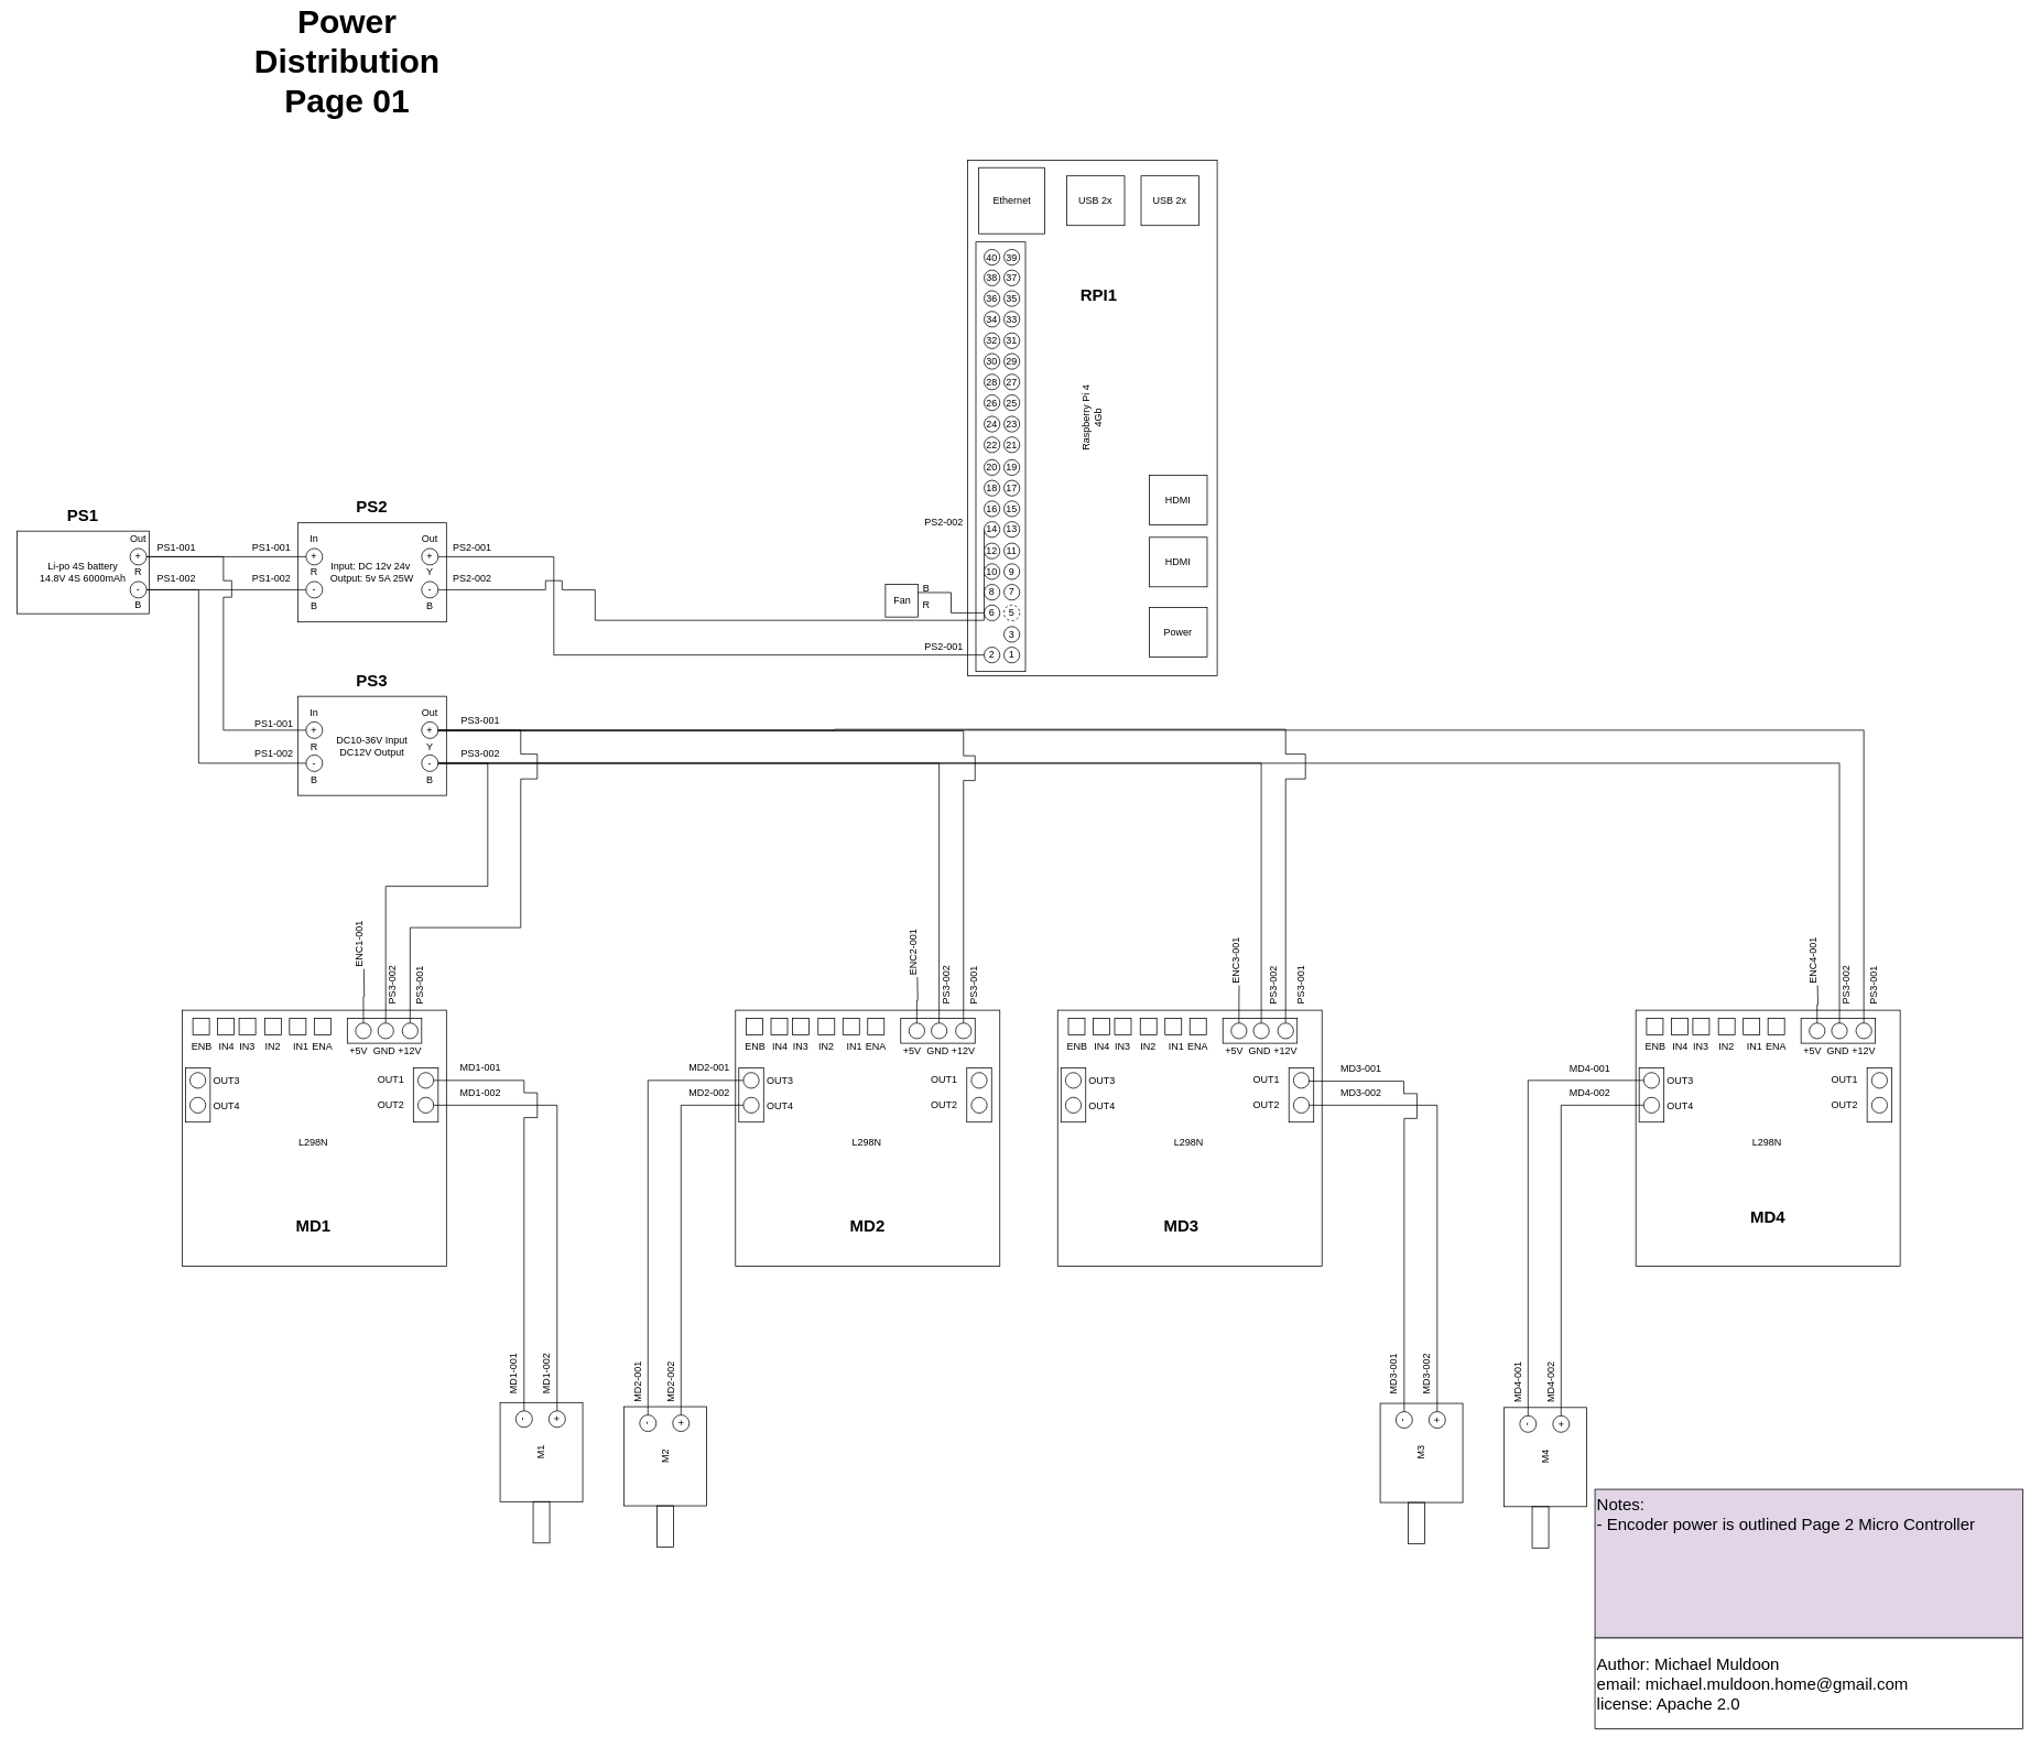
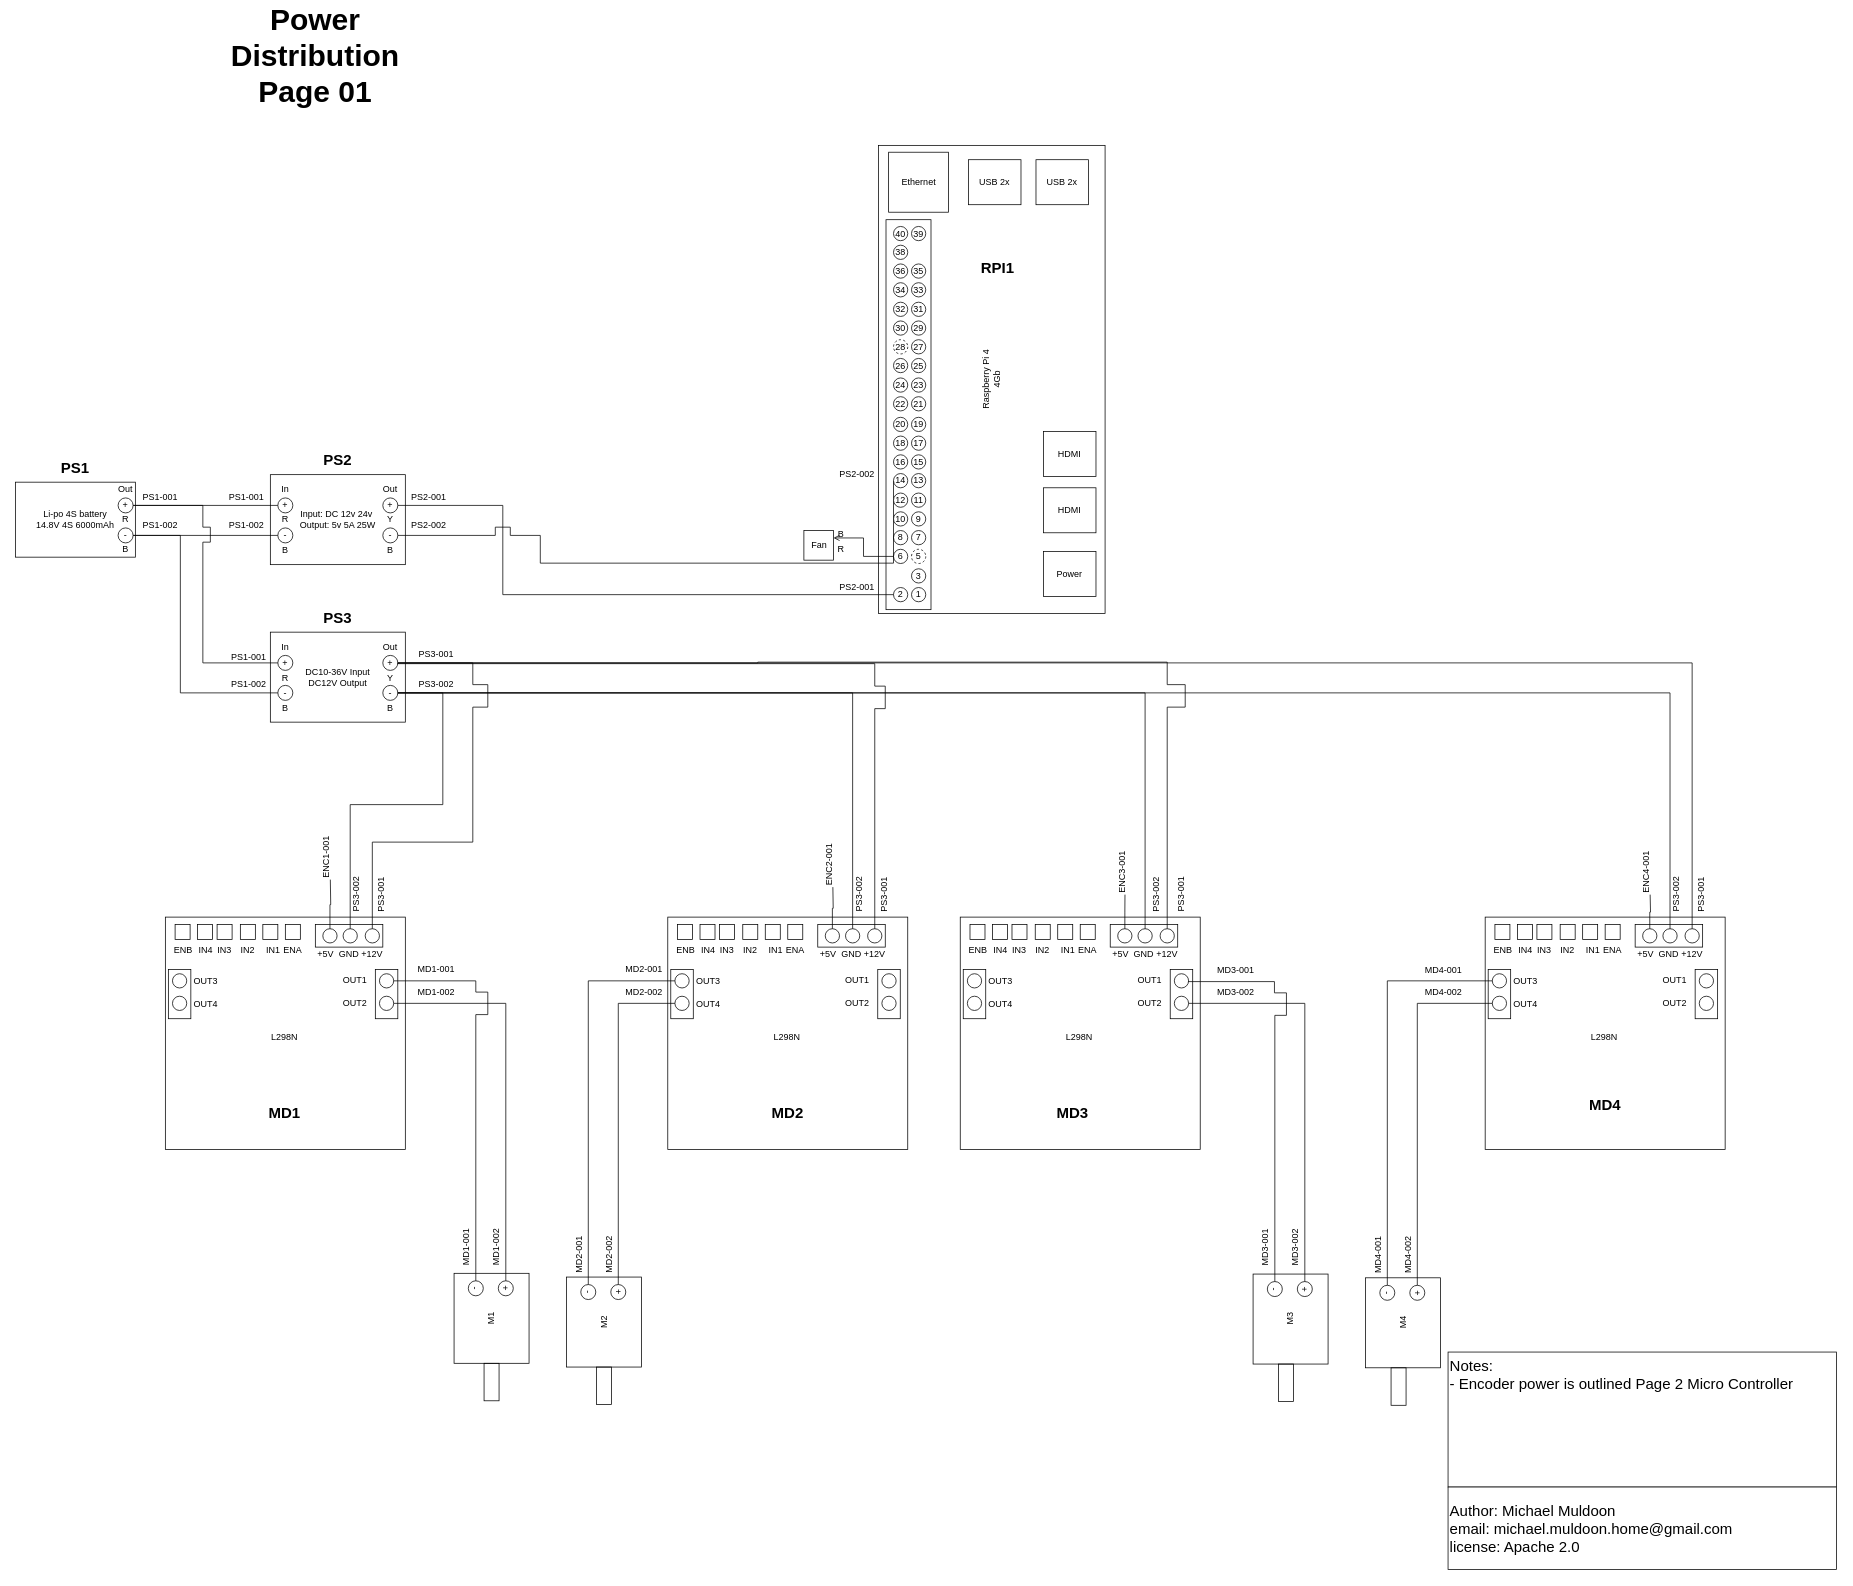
- <mxCell id="90" value="37" style="ellipse;whiteSpace=wrap;html=1;aspect=fixed;" parent="1" vertex="1"><mxGeometry x="1215" y="284" width="19" height="19" as="geometry" /></mxCell>
- <mxCell id="75" value="28" style="ellipse;whiteSpace=wrap;html=1;aspect=fixed;" parent="1" vertex="1"><mxGeometry x="1191" y="410" width="19" height="19" as="geometry" /></mxCell>
+ <mxCell id="75" value="28" style="ellipse;whiteSpace=wrap;html=1;aspect=fixed;dashed=1;" parent="1" vertex="1"><mxGeometry x="1191" y="410" width="19" height="19" as="geometry" /></mxCell>
- <mxCell id="43" style="edgeStyle=orthogonalEdgeStyle;rounded=0;orthogonalLoop=1;jettySize=auto;html=1;exitX=0;exitY=0.5;exitDx=0;exitDy=0;entryX=1;entryY=0.25;entryDx=0;entryDy=0;endArrow=none;endFill=0;" parent="1" source="44" target="94" edge="1"><mxGeometry relative="1" as="geometry" /></mxCell>
+ <mxCell id="43" style="edgeStyle=orthogonalEdgeStyle;rounded=0;orthogonalLoop=1;jettySize=auto;html=1;exitX=0;exitY=0.5;exitDx=0;exitDy=0;entryX=1;entryY=0.25;entryDx=0;entryDy=0;endArrow=open;endFill=0;" parent="1" source="44" target="94" edge="1"><mxGeometry relative="1" as="geometry" /></mxCell>
- <mxCell id="305" value="&lt;span&gt;Notes:&amp;nbsp;&lt;/span&gt;&lt;br&gt;&lt;span&gt;- Encoder power is outlined Page 2 Micro Controller&lt;/span&gt;" style="rounded=0;whiteSpace=wrap;html=1;fontSize=20;align=left;verticalAlign=top;fillColor=#e1d5e7;" vertex="1" parent="1"><mxGeometry x="1930.5" y="1760" width="518" height="180" as="geometry" /></mxCell>
+ <mxCell id="305" value="&lt;span&gt;Notes:&amp;nbsp;&lt;/span&gt;&lt;br&gt;&lt;span&gt;- Encoder power is outlined Page 2 Micro Controller&lt;/span&gt;" style="rounded=0;whiteSpace=wrap;html=1;fontSize=20;align=left;verticalAlign=top;" vertex="1" parent="1"><mxGeometry x="1930.5" y="1760" width="518" height="180" as="geometry" /></mxCell>
